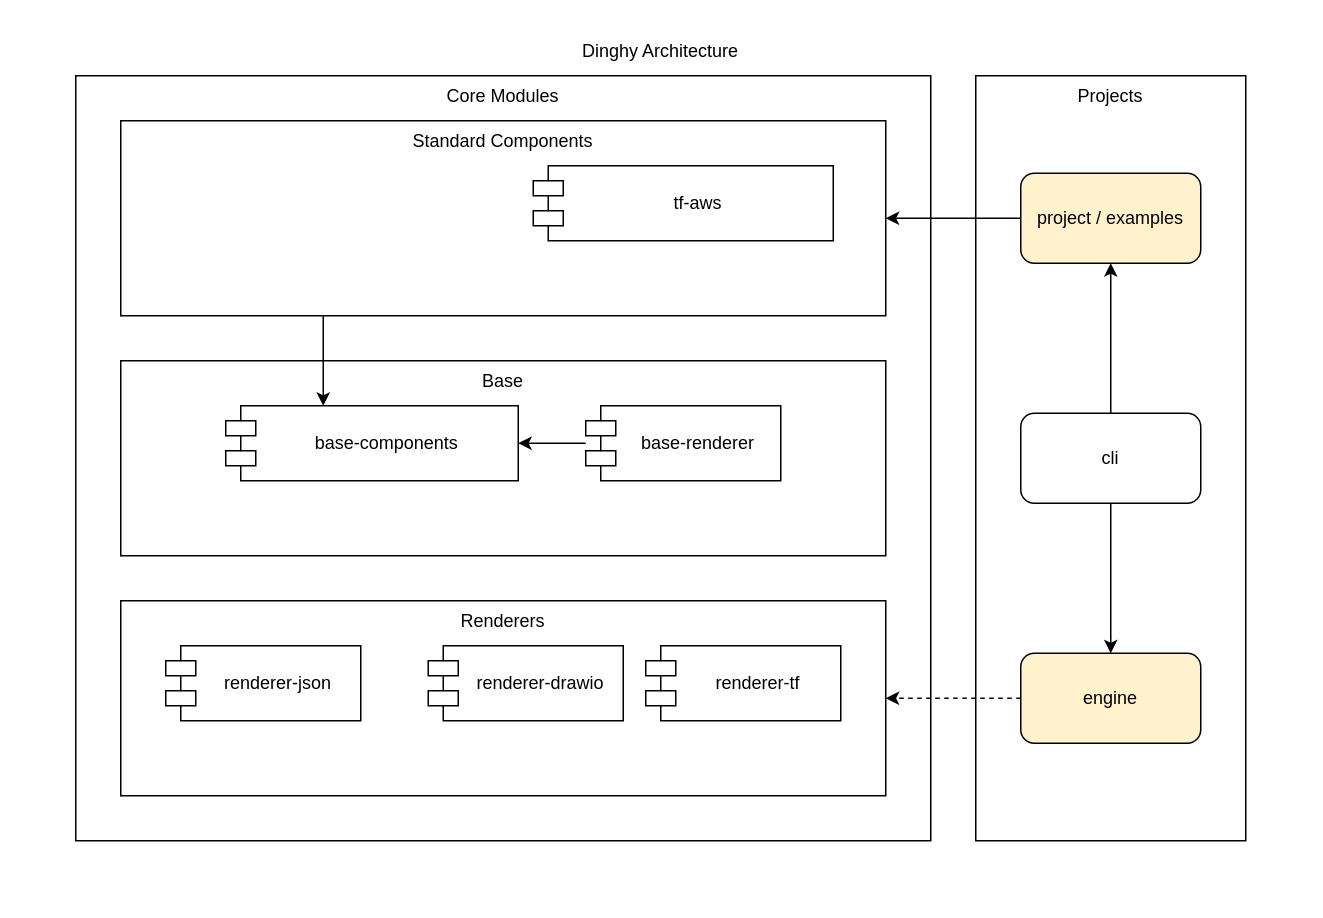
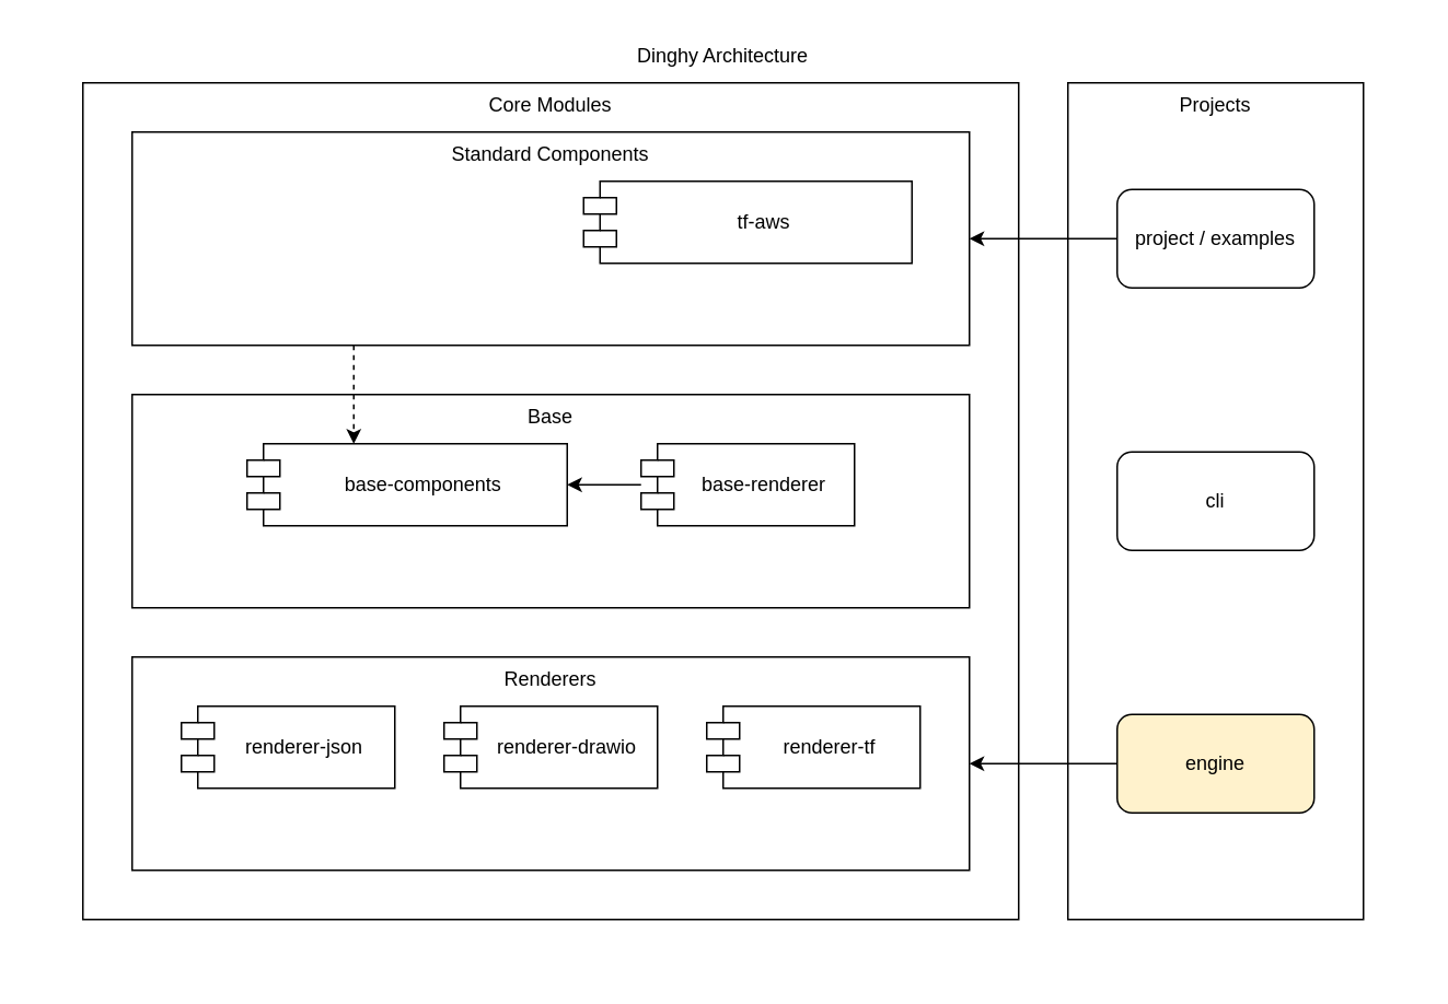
- <mxCell style="rounded=1;whiteSpace=wrap;verticalAlign=middle;align=center;fillColor=#fff2cc;" id="14" parent="13" value="project / examples" vertex="1"><mxGeometry width="120" height="60" as="geometry" x="30" y="65" /></mxCell>
+ <mxCell style="rounded=1;whiteSpace=wrap;verticalAlign=middle;align=center;" id="14" parent="13" value="project / examples" vertex="1"><mxGeometry width="120" height="60" as="geometry" x="30" y="65" /></mxCell>
- <mxCell id="20" source="15" target="14" parent="1" edge="1" style="edgeStyle=orthogonalEdgeStyle;"><mxGeometry relative="1" as="geometry"><Array as="points"><mxPoint x="740" y="225" /><mxPoint x="740" y="225" /></Array></mxGeometry></mxCell>
- <mxCell id="17" source="4" target="7" parent="1" edge="1" style="edgeStyle=orthogonalEdgeStyle;"><mxGeometry relative="1" as="geometry"><Array as="points"><mxPoint x="215" y="240" /><mxPoint x="215" y="240" /></Array></mxGeometry></mxCell>
+ <mxCell id="17" source="4" target="7" parent="1" edge="1" style="edgeStyle=orthogonalEdgeStyle;dashed=1;"><mxGeometry relative="1" as="geometry"><Array as="points"><mxPoint x="215" y="240" /><mxPoint x="215" y="240" /></Array></mxGeometry></mxCell>
- <mxCell id="22" source="15" target="16" parent="1" edge="1" style="edgeStyle=orthogonalEdgeStyle;"><mxGeometry relative="1" as="geometry"><Array as="points"><mxPoint x="740" y="385" /><mxPoint x="740" y="385" /></Array></mxGeometry></mxCell>
- <mxCell style="rounded=1;whiteSpace=wrap;verticalAlign=middle;align=center;shape=module;spacingLeft=20;html=1;" id="11" parent="9" value="renderer-drawio" vertex="1"><mxGeometry x="205" y="30" width="130" height="50" as="geometry" /></mxCell>
+ <mxCell style="rounded=1;whiteSpace=wrap;verticalAlign=middle;align=center;shape=module;spacingLeft=20;html=1;" id="11" parent="9" value="renderer-drawio" vertex="1"><mxGeometry width="130" height="50" as="geometry" x="190" y="30" /></mxCell>
- <mxCell id="21" source="16" target="9" parent="1" edge="1" style="edgeStyle=orthogonalEdgeStyle;dashed=1;"><mxGeometry relative="1" as="geometry"><Array as="points"><mxPoint x="635" y="465" /><mxPoint x="635" y="465" /></Array></mxGeometry></mxCell>
+ <mxCell id="21" source="16" target="9" parent="1" edge="1" style="edgeStyle=orthogonalEdgeStyle;"><mxGeometry relative="1" as="geometry"><Array as="points"><mxPoint x="635" y="465" /><mxPoint x="635" y="465" /></Array></mxGeometry></mxCell>
